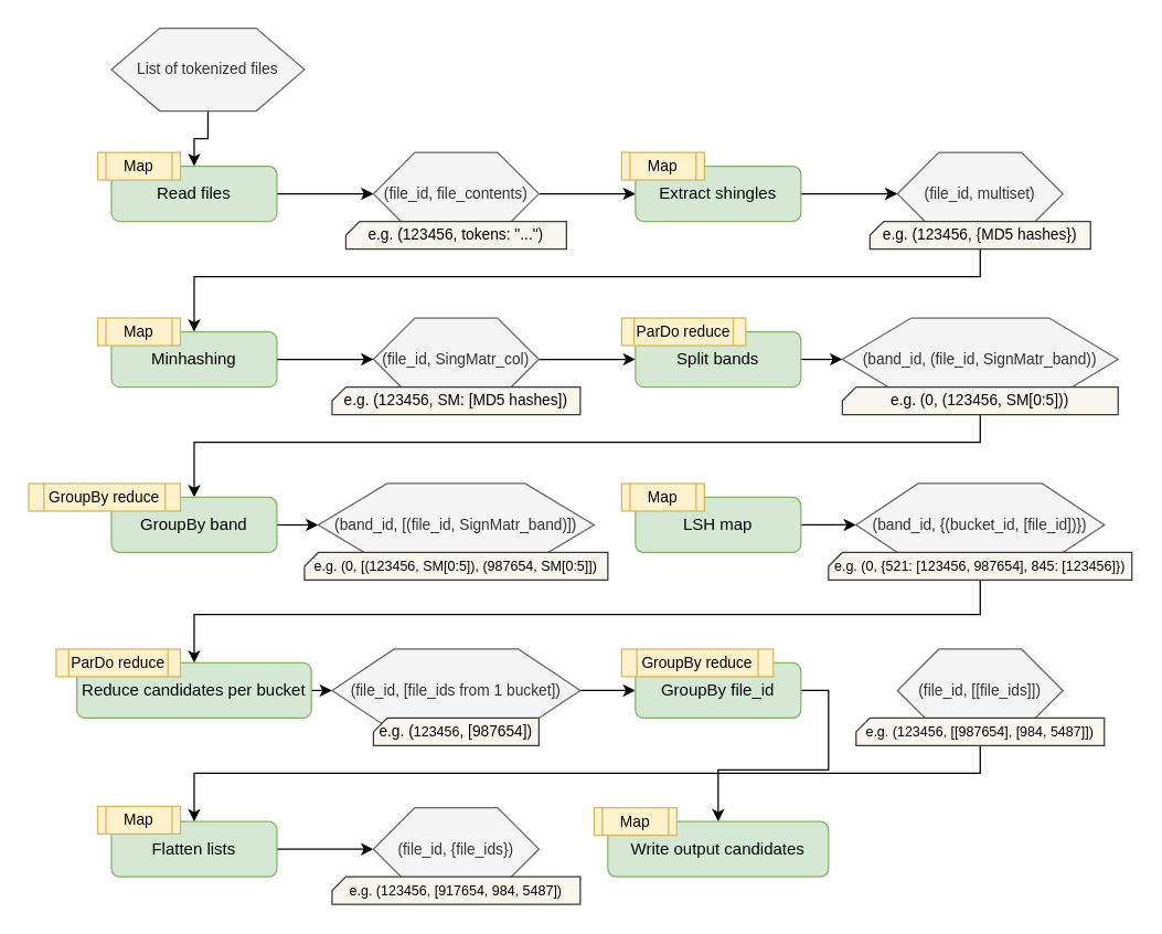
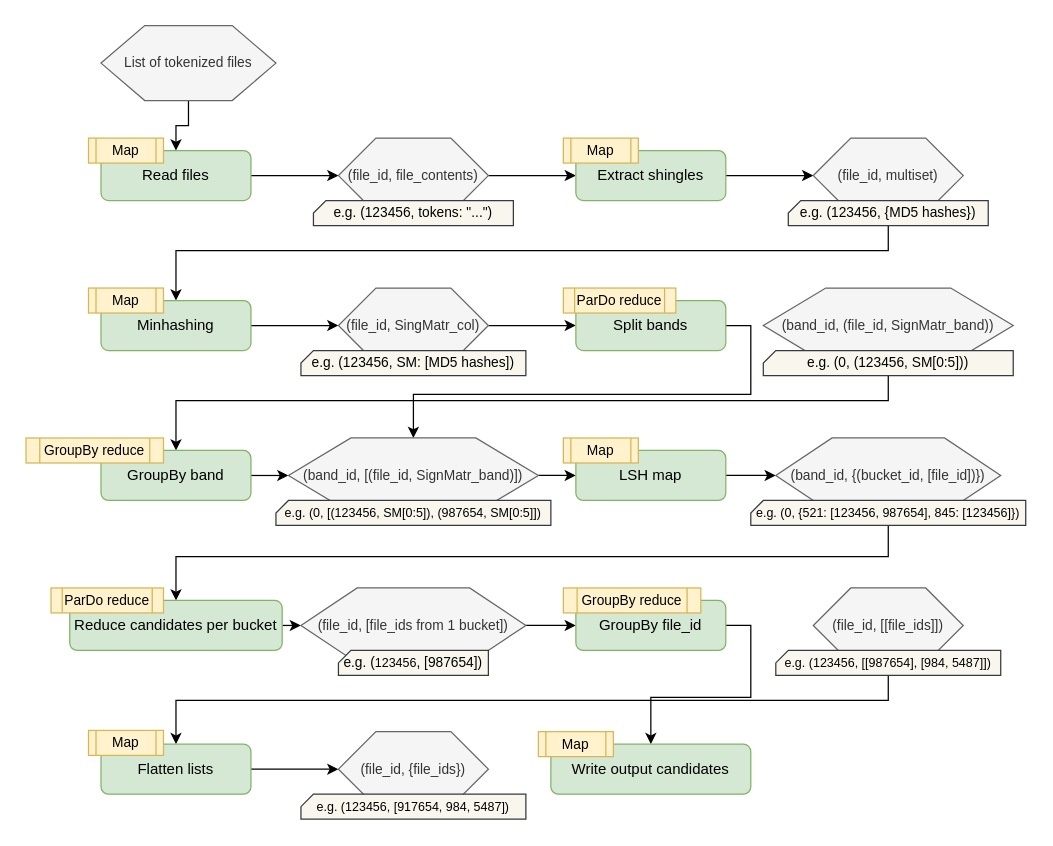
- <mxCell id="16" style="edgeStyle=orthogonalEdgeStyle;rounded=0;orthogonalLoop=1;jettySize=auto;html=1;exitX=1;exitY=0.5;exitDx=0;exitDy=0;entryX=0;entryY=0.5;entryDx=0;entryDy=0;endArrow=classic;endFill=1;" parent="1" source="17" target="19" edge="1"><mxGeometry relative="1" as="geometry" /></mxCell>
+ <mxCell id="16" style="edgeStyle=orthogonalEdgeStyle;rounded=0;orthogonalLoop=1;jettySize=auto;html=1;exitX=1;exitY=0.5;exitDx=0;exitDy=0;endArrow=classic;endFill=1;" parent="1" source="17" target="23" edge="1"><mxGeometry relative="1" as="geometry" /></mxCell>
+ <mxCell id="22" style="edgeStyle=orthogonalEdgeStyle;rounded=0;orthogonalLoop=1;jettySize=auto;html=1;entryX=0;entryY=0.5;entryDx=0;entryDy=0;endArrow=classic;endFill=1;" parent="1" source="23" target="25" edge="1"><mxGeometry relative="1" as="geometry" /></mxCell>
